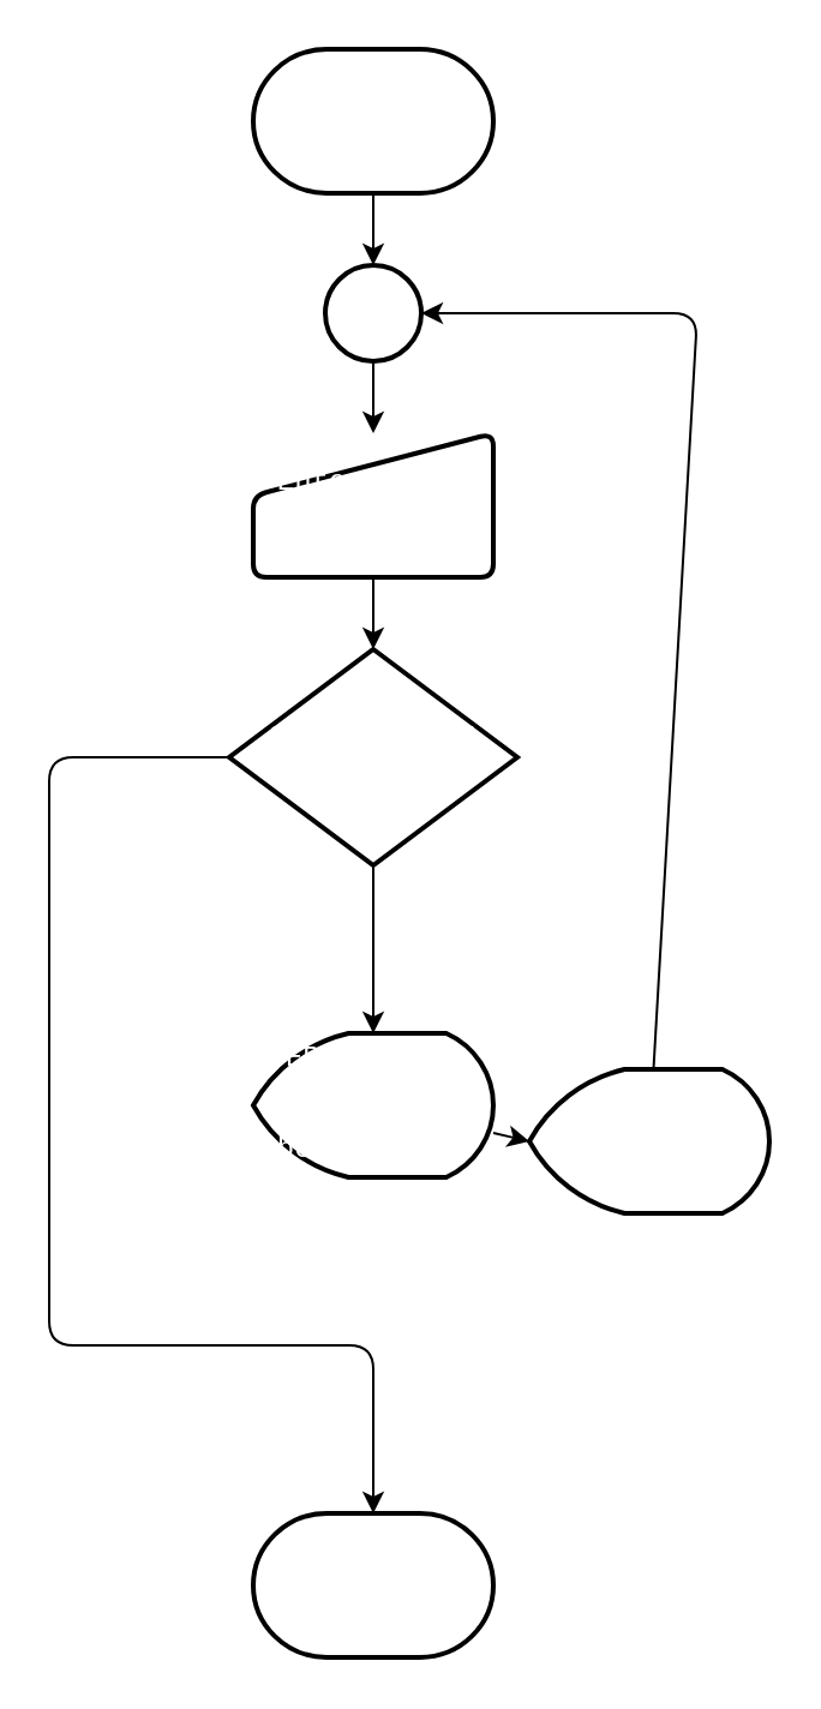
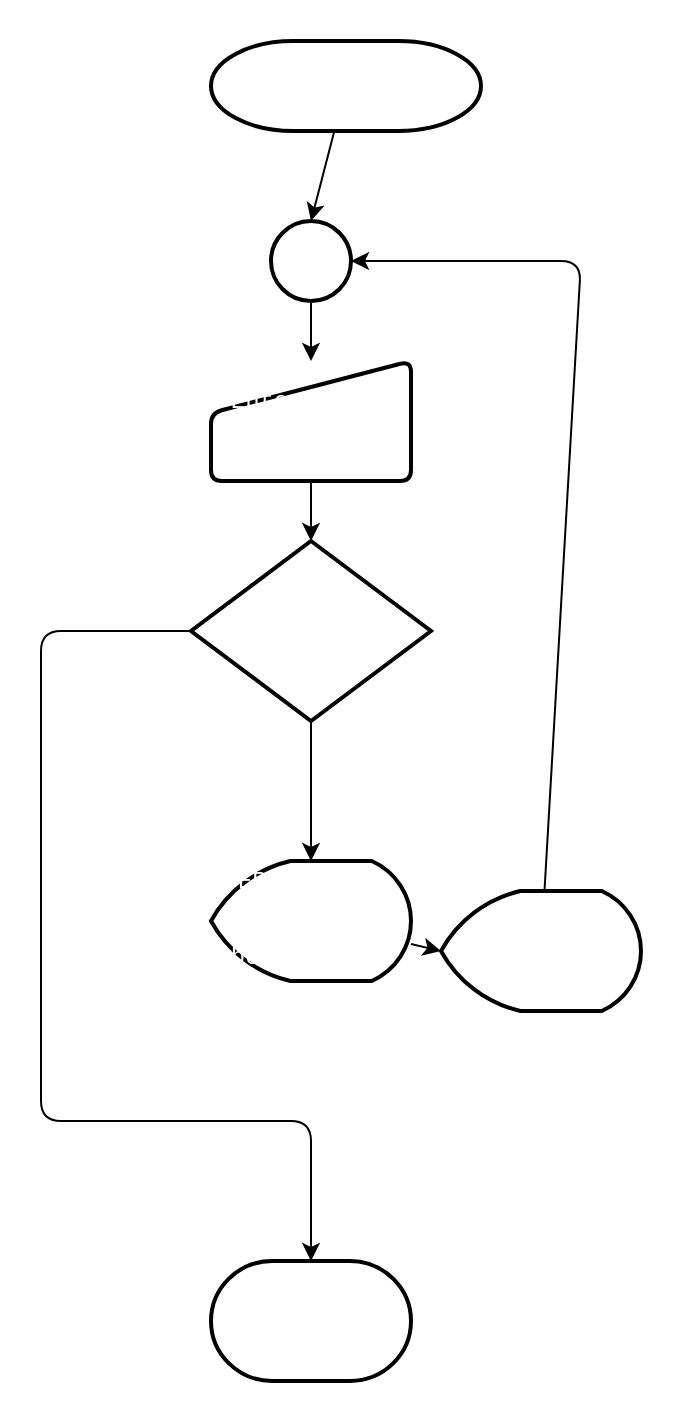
- <mxCell id="3" value="start" style="strokeWidth=2;html=1;shape=mxgraph.flowchart.terminator;whiteSpace=wrap;fontSize=12;fontColor=#FFFFFF;labelBackgroundColor=none;" vertex="1" parent="1"><mxGeometry x="105" y="20" width="100" height="60" as="geometry" /></mxCell>
+ <mxCell id="3" value="start" style="strokeWidth=2;html=1;shape=mxgraph.flowchart.terminator;whiteSpace=wrap;fontSize=12;fontColor=#FFFFFF;labelBackgroundColor=none;" vertex="1" parent="1"><mxGeometry x="105" y="20" width="135" height="45" as="geometry" /></mxCell>
